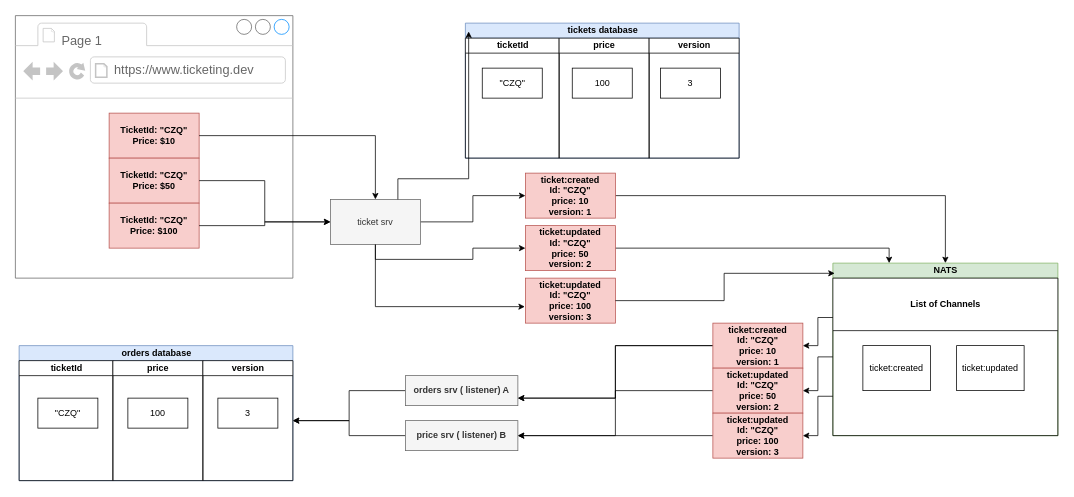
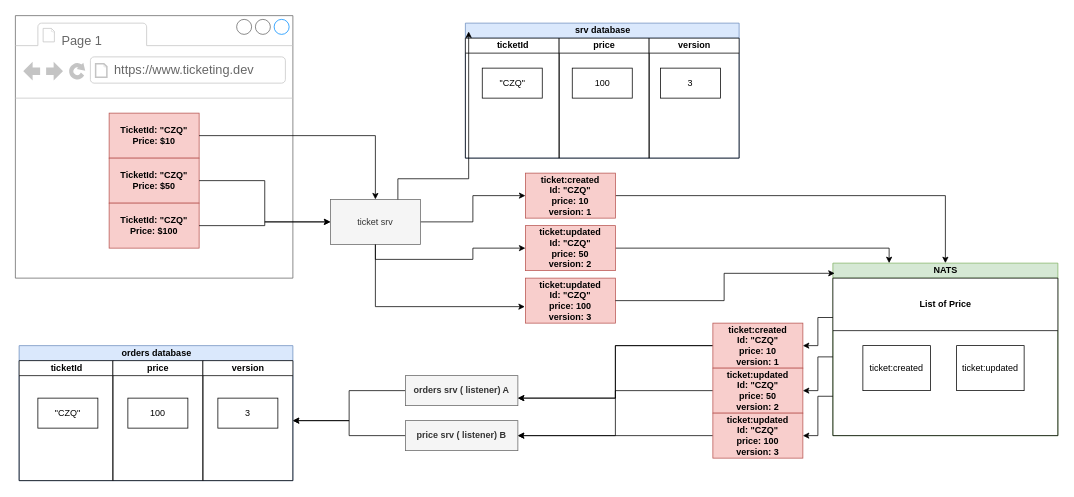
- <mxCell id="12" value="tickets database" style="swimlane;childLayout=stackLayout;resizeParent=1;resizeParentMax=0;startSize=20;html=1;fillColor=#dae8fc;strokeColor=#6c8ebf;" vertex="1" parent="1"><mxGeometry x="620" y="30" width="365" height="180" as="geometry" /></mxCell>
+ <mxCell id="12" value="srv database" style="swimlane;childLayout=stackLayout;resizeParent=1;resizeParentMax=0;startSize=20;html=1;fillColor=#dae8fc;strokeColor=#6c8ebf;" vertex="1" parent="1"><mxGeometry x="620" y="30" width="365" height="180" as="geometry" /></mxCell>
- <mxCell id="32" value="List of Channels" style="swimlane;startSize=70;html=1;" vertex="1" parent="31"><mxGeometry y="20" width="300" height="210" as="geometry"><mxRectangle y="20" width="40" height="160" as="alternateBounds" /></mxGeometry></mxCell>
+ <mxCell id="32" value="List of Price" style="swimlane;startSize=70;html=1;" vertex="1" parent="31"><mxGeometry y="20" width="300" height="210" as="geometry"><mxRectangle y="20" width="40" height="160" as="alternateBounds" /></mxGeometry></mxCell>
